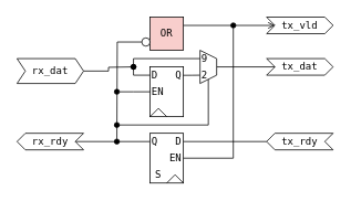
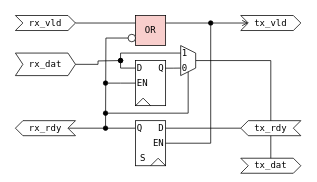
+ <mxCell id="3" value="rx_vld" style="shape=step;perimeter=stepPerimeter;whiteSpace=wrap;html=1;fixedSize=1;size=10;fontFamily=monospace;" parent="1" vertex="1"><mxGeometry x="20" y="20" width="80" height="20" as="geometry" /></mxCell>
+ <mxCell id="2" style="edgeStyle=orthogonalEdgeStyle;rounded=0;orthogonalLoop=1;jettySize=auto;html=1;exitX=1;exitY=0.5;exitDx=0;exitDy=0;endArrow=none;endFill=0;entryX=0;entryY=0.25;entryDx=0;entryDy=0;fontFamily=monospace;" parent="1" source="3" target="23" edge="1"><mxGeometry relative="1" as="geometry"><mxPoint x="120" y="30" as="targetPoint" /></mxGeometry></mxCell>
- <mxCell id="36" value="9" style="text;html=1;strokeColor=none;fillColor=none;align=left;verticalAlign=middle;whiteSpace=wrap;rounded=0;fontFamily=monospace;" parent="1" vertex="1"><mxGeometry x="240" y="60" width="20" height="20" as="geometry" /></mxCell>
+ <mxCell id="36" value="1" style="text;html=1;strokeColor=none;fillColor=none;align=left;verticalAlign=middle;whiteSpace=wrap;rounded=0;fontFamily=monospace;" parent="1" vertex="1"><mxGeometry x="240" y="60" width="20" height="20" as="geometry" /></mxCell>
- <mxCell id="16" value="tx_dat" style="shape=step;perimeter=stepPerimeter;whiteSpace=wrap;html=1;fixedSize=1;size=10;fontFamily=monospace;" parent="1" vertex="1"><mxGeometry x="320" y="70" width="80" height="20" as="geometry" /></mxCell>
+ <mxCell id="16" value="tx_dat" style="shape=step;perimeter=stepPerimeter;whiteSpace=wrap;html=1;fixedSize=1;size=10;fontFamily=monospace;" parent="1" vertex="1"><mxGeometry x="320" y="210" width="80" height="20" as="geometry" /></mxCell>
- <mxCell id="35" value="2" style="text;html=1;strokeColor=none;fillColor=none;align=left;verticalAlign=middle;whiteSpace=wrap;rounded=0;fontFamily=monospace;" parent="1" vertex="1"><mxGeometry x="240" y="80" width="20" height="20" as="geometry" /></mxCell>
+ <mxCell id="35" value="0" style="text;html=1;strokeColor=none;fillColor=none;align=left;verticalAlign=middle;whiteSpace=wrap;rounded=0;fontFamily=monospace;" parent="1" vertex="1"><mxGeometry x="240" y="80" width="20" height="20" as="geometry" /></mxCell>
